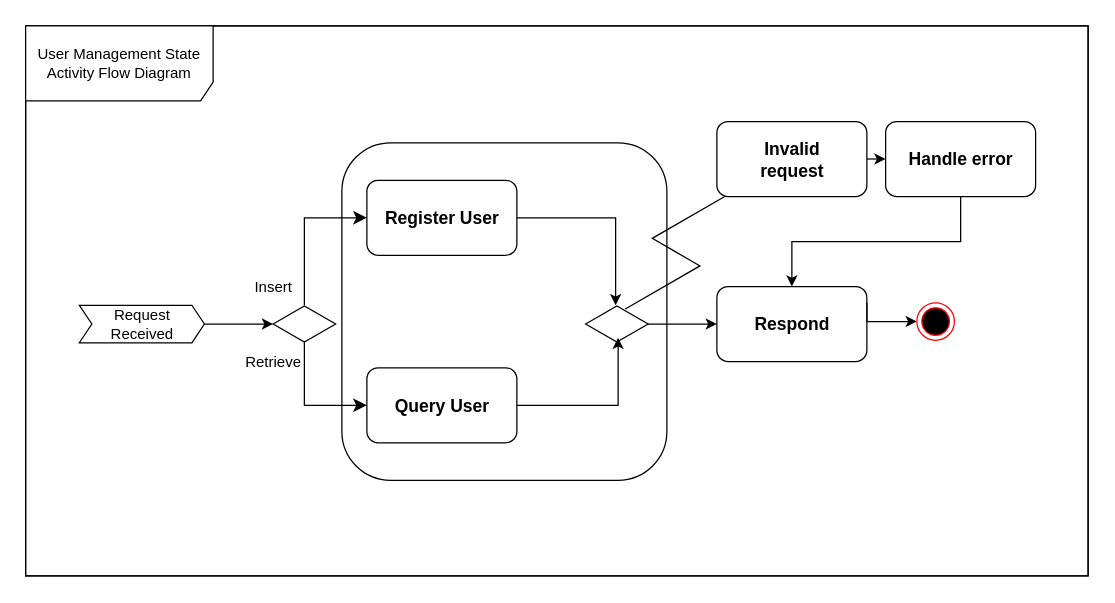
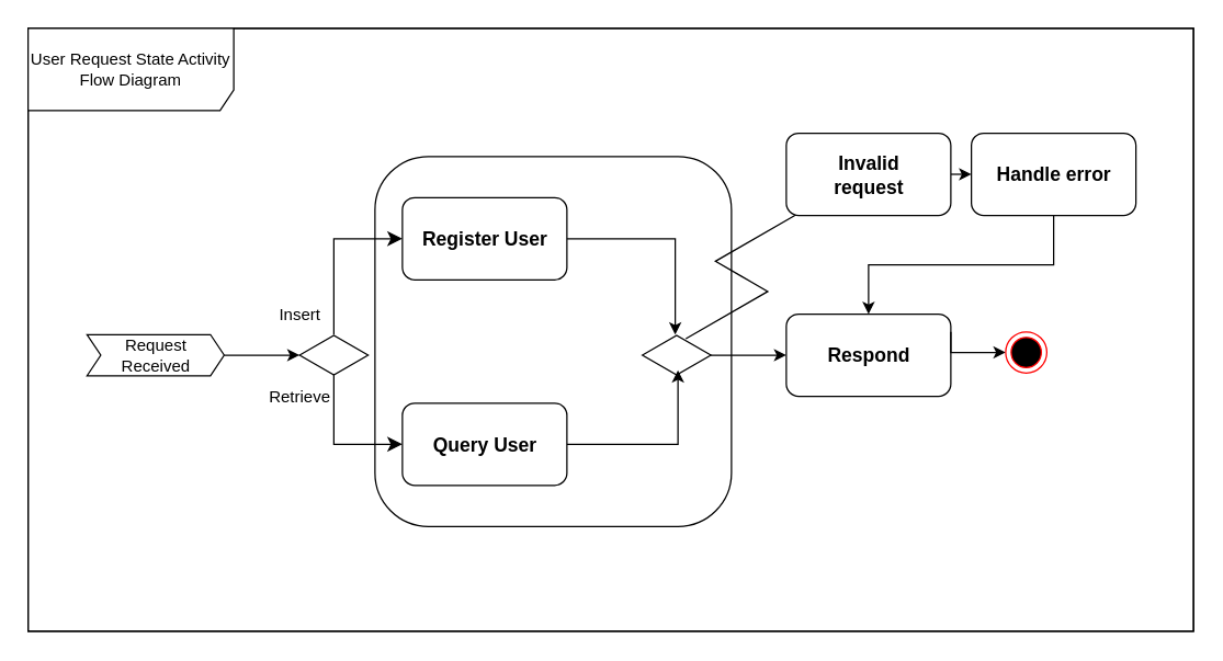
- <mxCell id="30" value="User Management State Activity Flow Diagram" style="shape=umlFrame;whiteSpace=wrap;html=1;pointerEvents=0;width=150;height=60;" vertex="1" parent="1"><mxGeometry width="850" height="440" as="geometry" x="20" y="20" /></mxCell>
+ <mxCell id="30" value="User Request State Activity Flow Diagram" style="shape=umlFrame;whiteSpace=wrap;html=1;pointerEvents=0;width=150;height=60;" vertex="1" parent="1"><mxGeometry width="850" height="440" as="geometry" x="20" y="20" /></mxCell>
